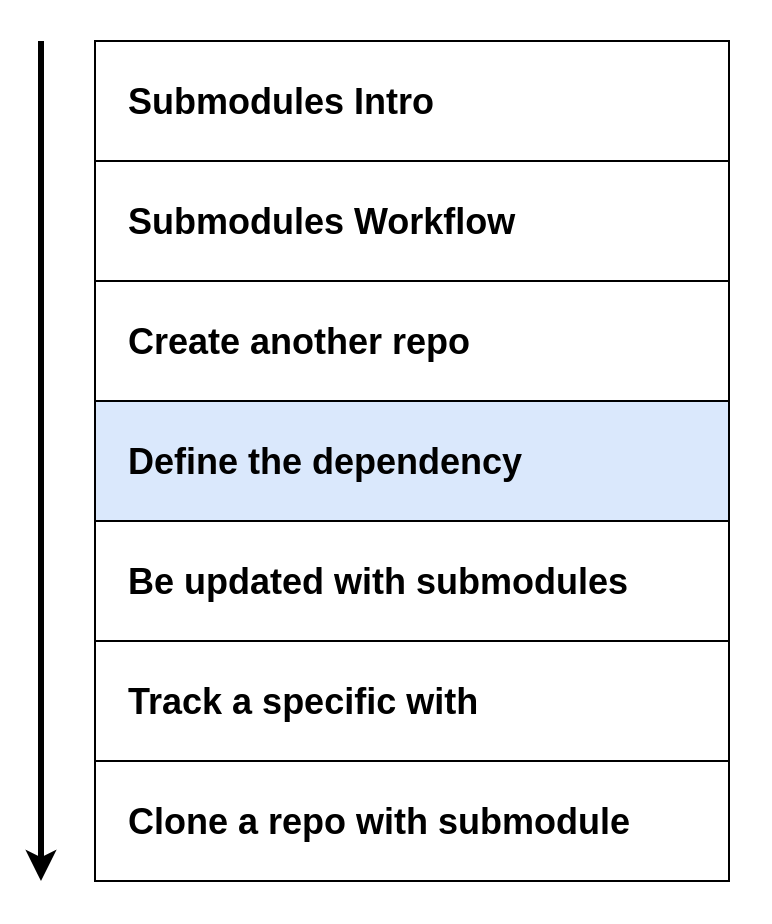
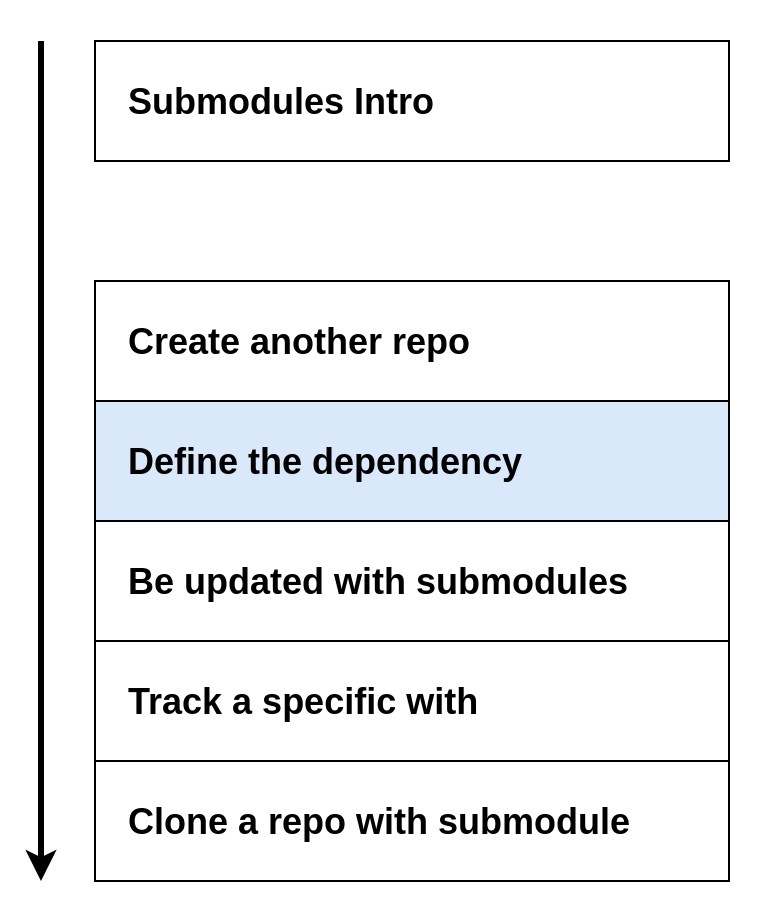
- <mxCell id="5" value="&lt;span style=&quot;font-size: 18px;&quot;&gt;Submodules Workflow&lt;/span&gt;" style="rounded=0;whiteSpace=wrap;html=1;fontSize=20;align=left;spacingLeft=15;fontStyle=1" parent="3" vertex="1"><mxGeometry y="60" width="317" height="60" as="geometry" /></mxCell>
